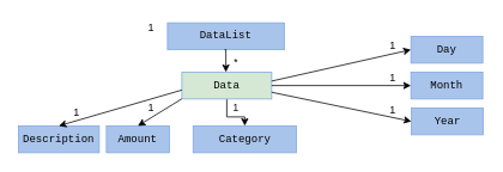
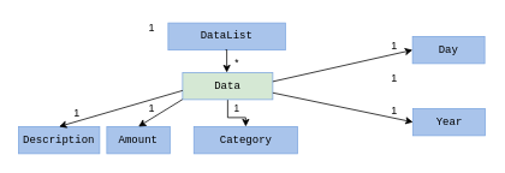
- <mxCell id="13" value="" style="endArrow=classic;html=1;entryX=0;entryY=0.5;entryDx=0;entryDy=0;exitX=1;exitY=0.5;exitDx=0;exitDy=0;" edge="1" parent="1" target="8" source="3"><mxGeometry width="50" height="50" relative="1" as="geometry"><mxPoint x="421" y="95" as="sourcePoint" /><mxPoint x="471" y="45" as="targetPoint" /></mxGeometry></mxCell>
- <mxCell id="8" value="Month" style="rounded=0;whiteSpace=wrap;html=1;fillColor=#A9C4EB;strokeColor=#7EA6E0;fontFamily=Courier New;" vertex="1" parent="1"><mxGeometry x="457" y="80" width="80" height="30" as="geometry" /></mxCell>
